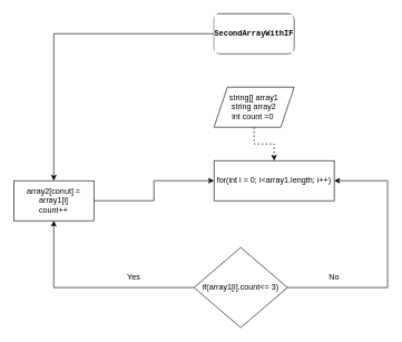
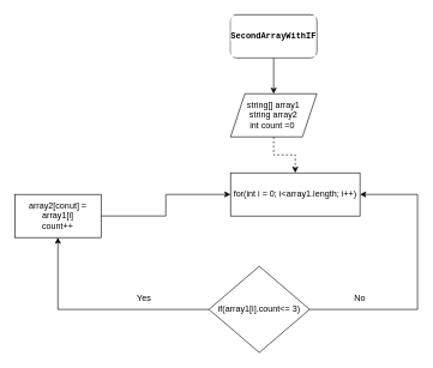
- <mxCell id="2" style="edgeStyle=orthogonalEdgeStyle;rounded=0;orthogonalLoop=1;jettySize=auto;html=1;" edge="1" parent="1" source="3" target="11"><mxGeometry relative="1" as="geometry" /></mxCell>
+ <mxCell id="2" style="edgeStyle=orthogonalEdgeStyle;rounded=0;orthogonalLoop=1;jettySize=auto;html=1;entryX=0.5;entryY=0;entryDx=0;entryDy=0;" edge="1" parent="1" source="3" target="5"><mxGeometry relative="1" as="geometry" /></mxCell>
